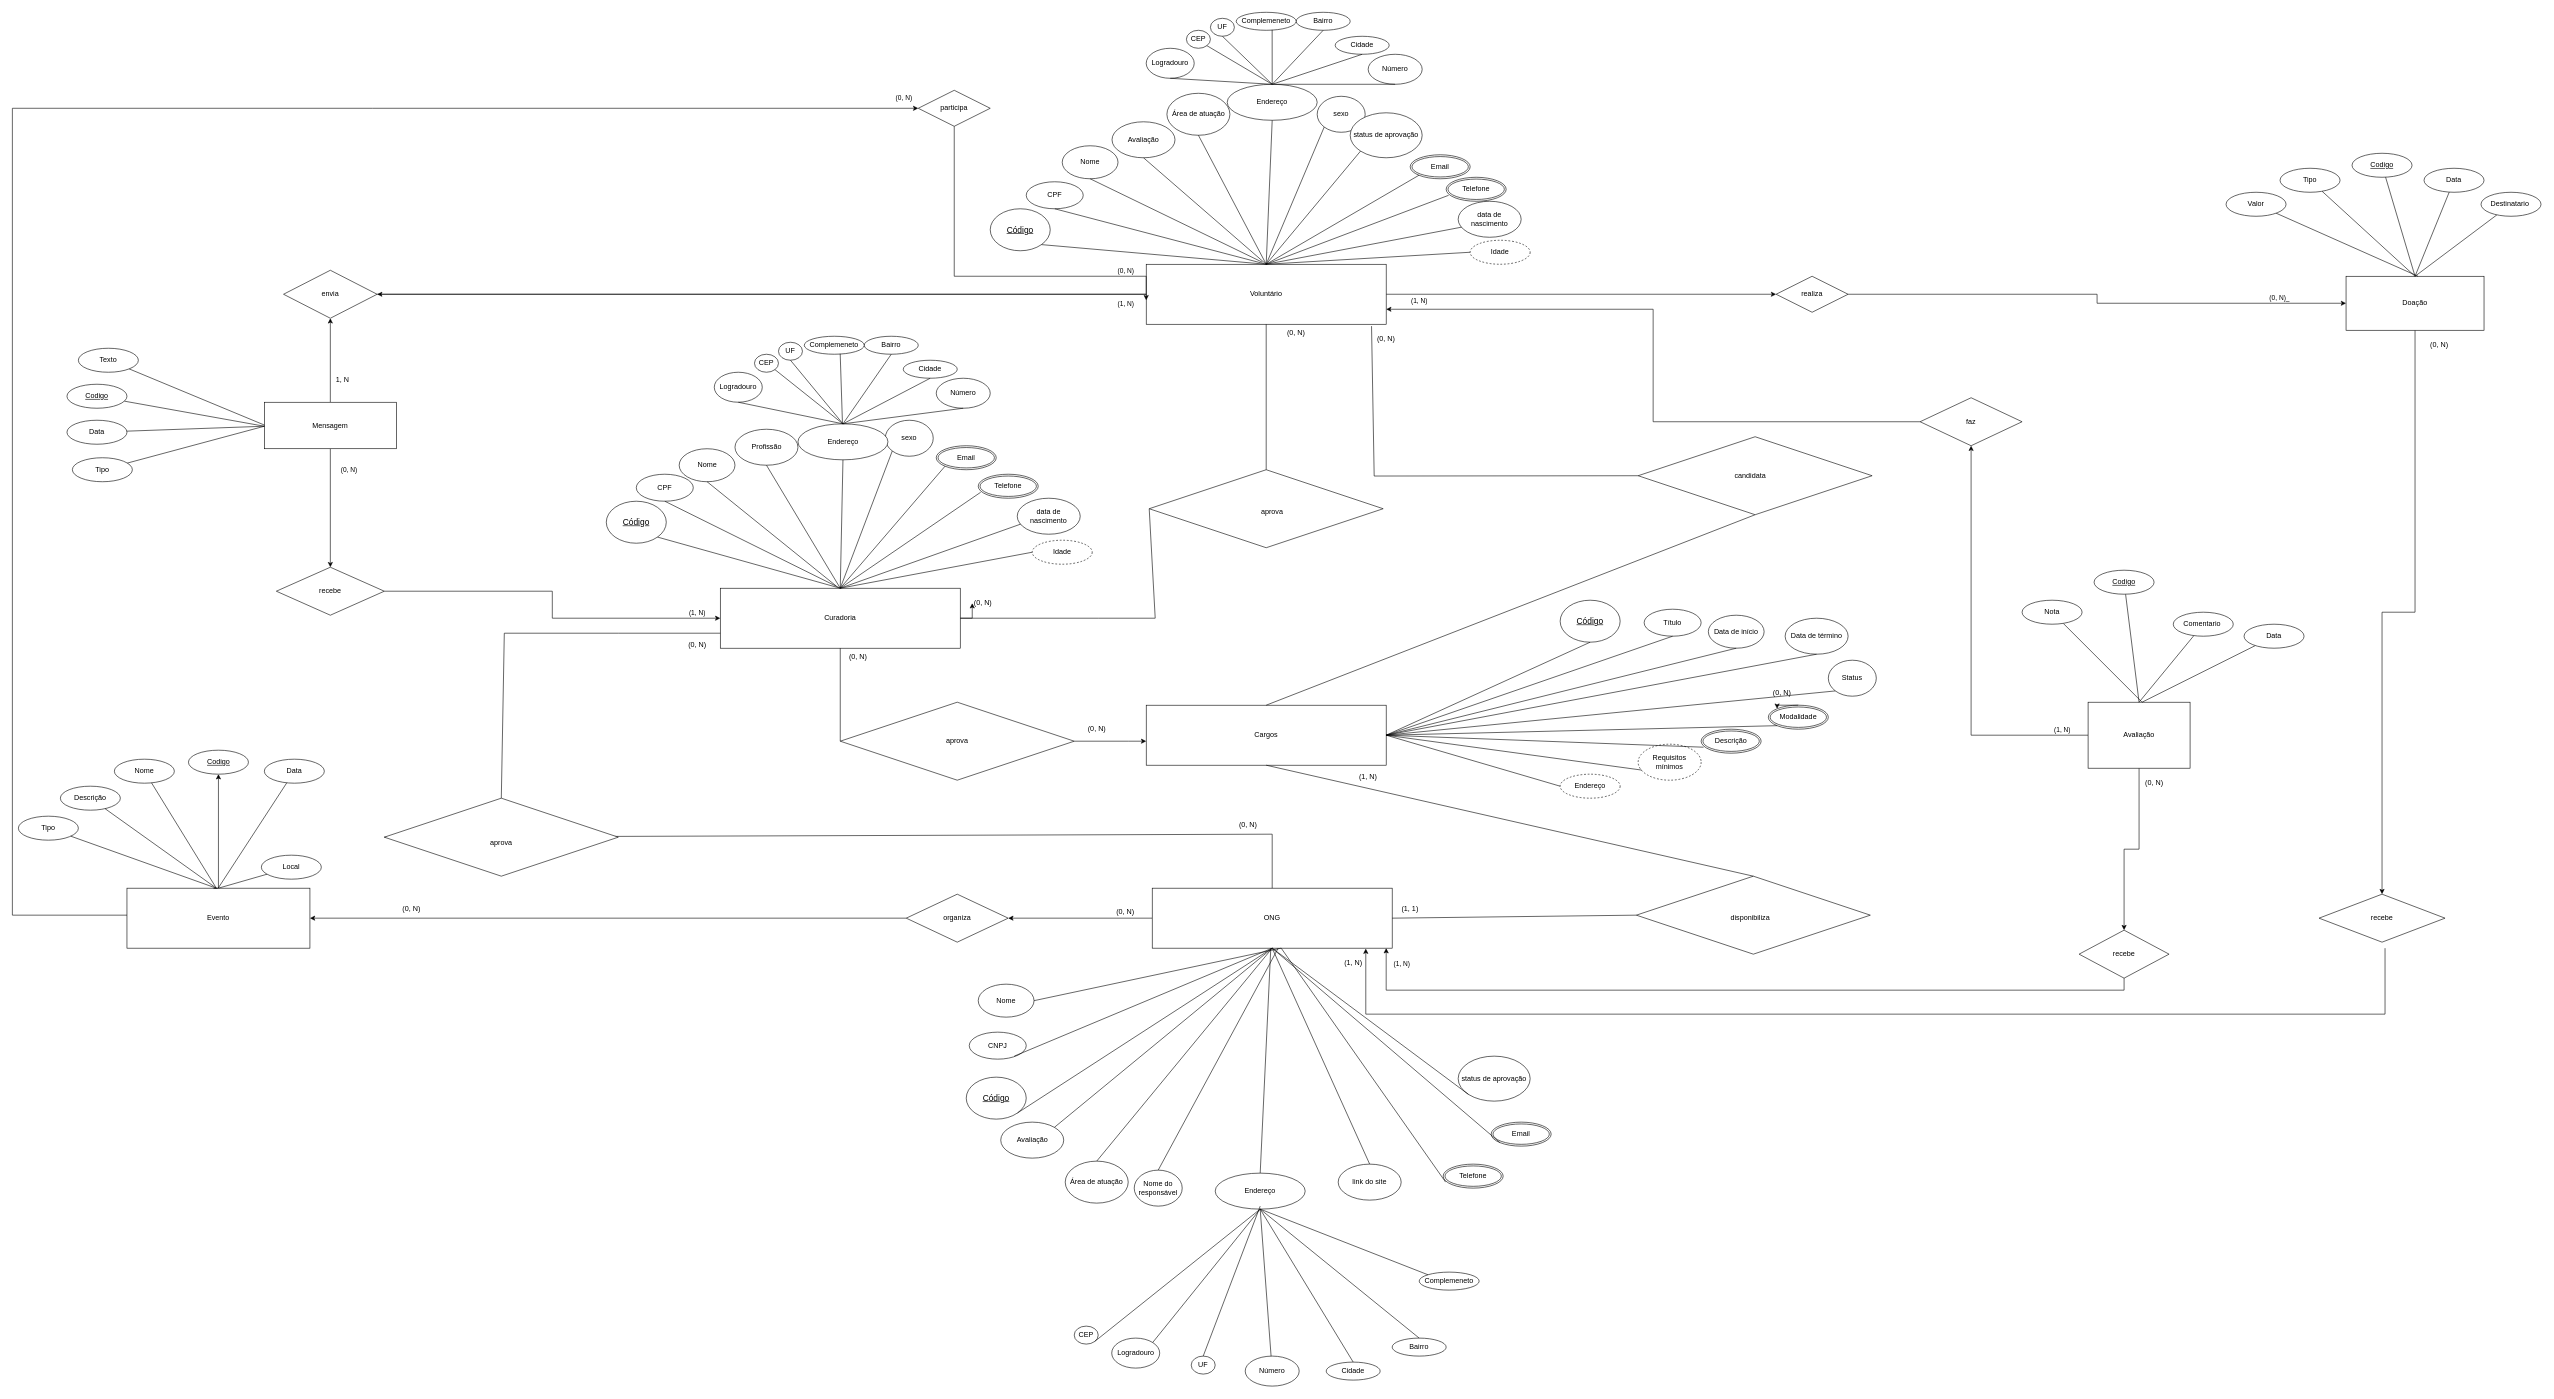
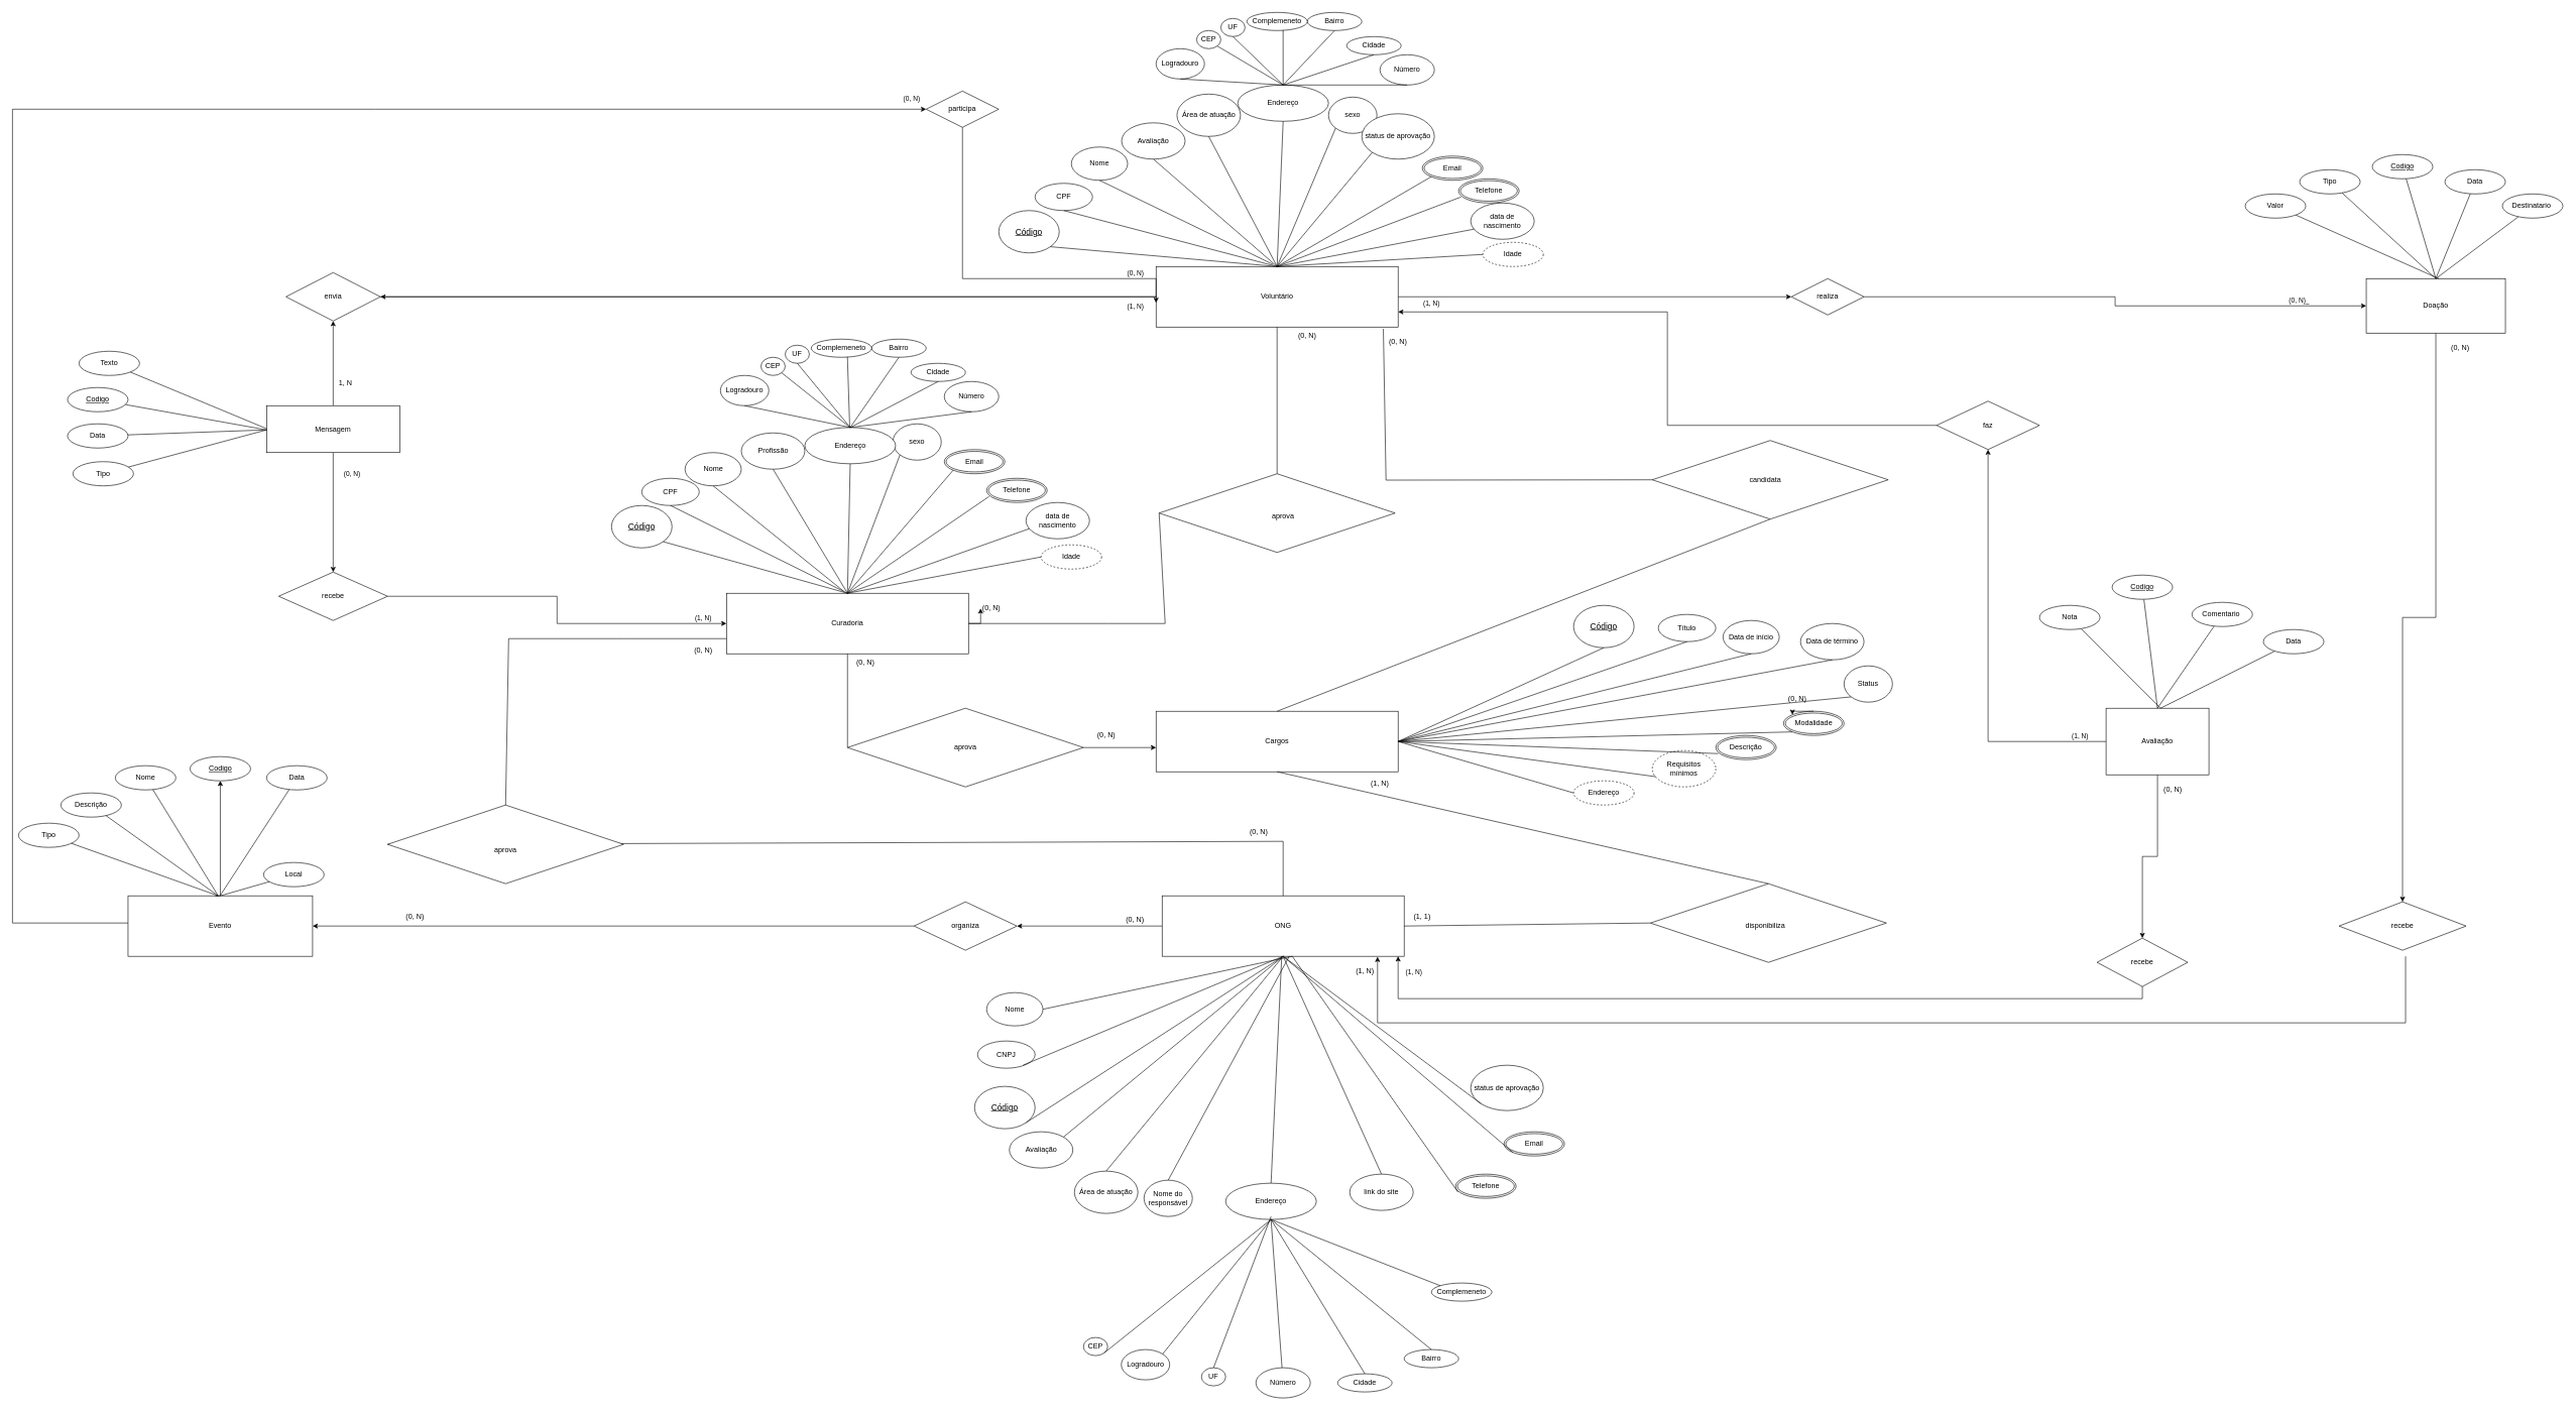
- <mxCell id="227" value="Comentario&amp;nbsp;" style="ellipse;whiteSpace=wrap;html=1;align=center;" vertex="1" parent="1"><mxGeometry x="3622" y="1020" width="100" height="40" as="geometry" /></mxCell>
+ <mxCell id="227" value="Comentario&amp;nbsp;" style="ellipse;whiteSpace=wrap;html=1;align=center;" vertex="1" parent="1"><mxGeometry x="3622" y="995" width="100" height="40" as="geometry" /></mxCell>
